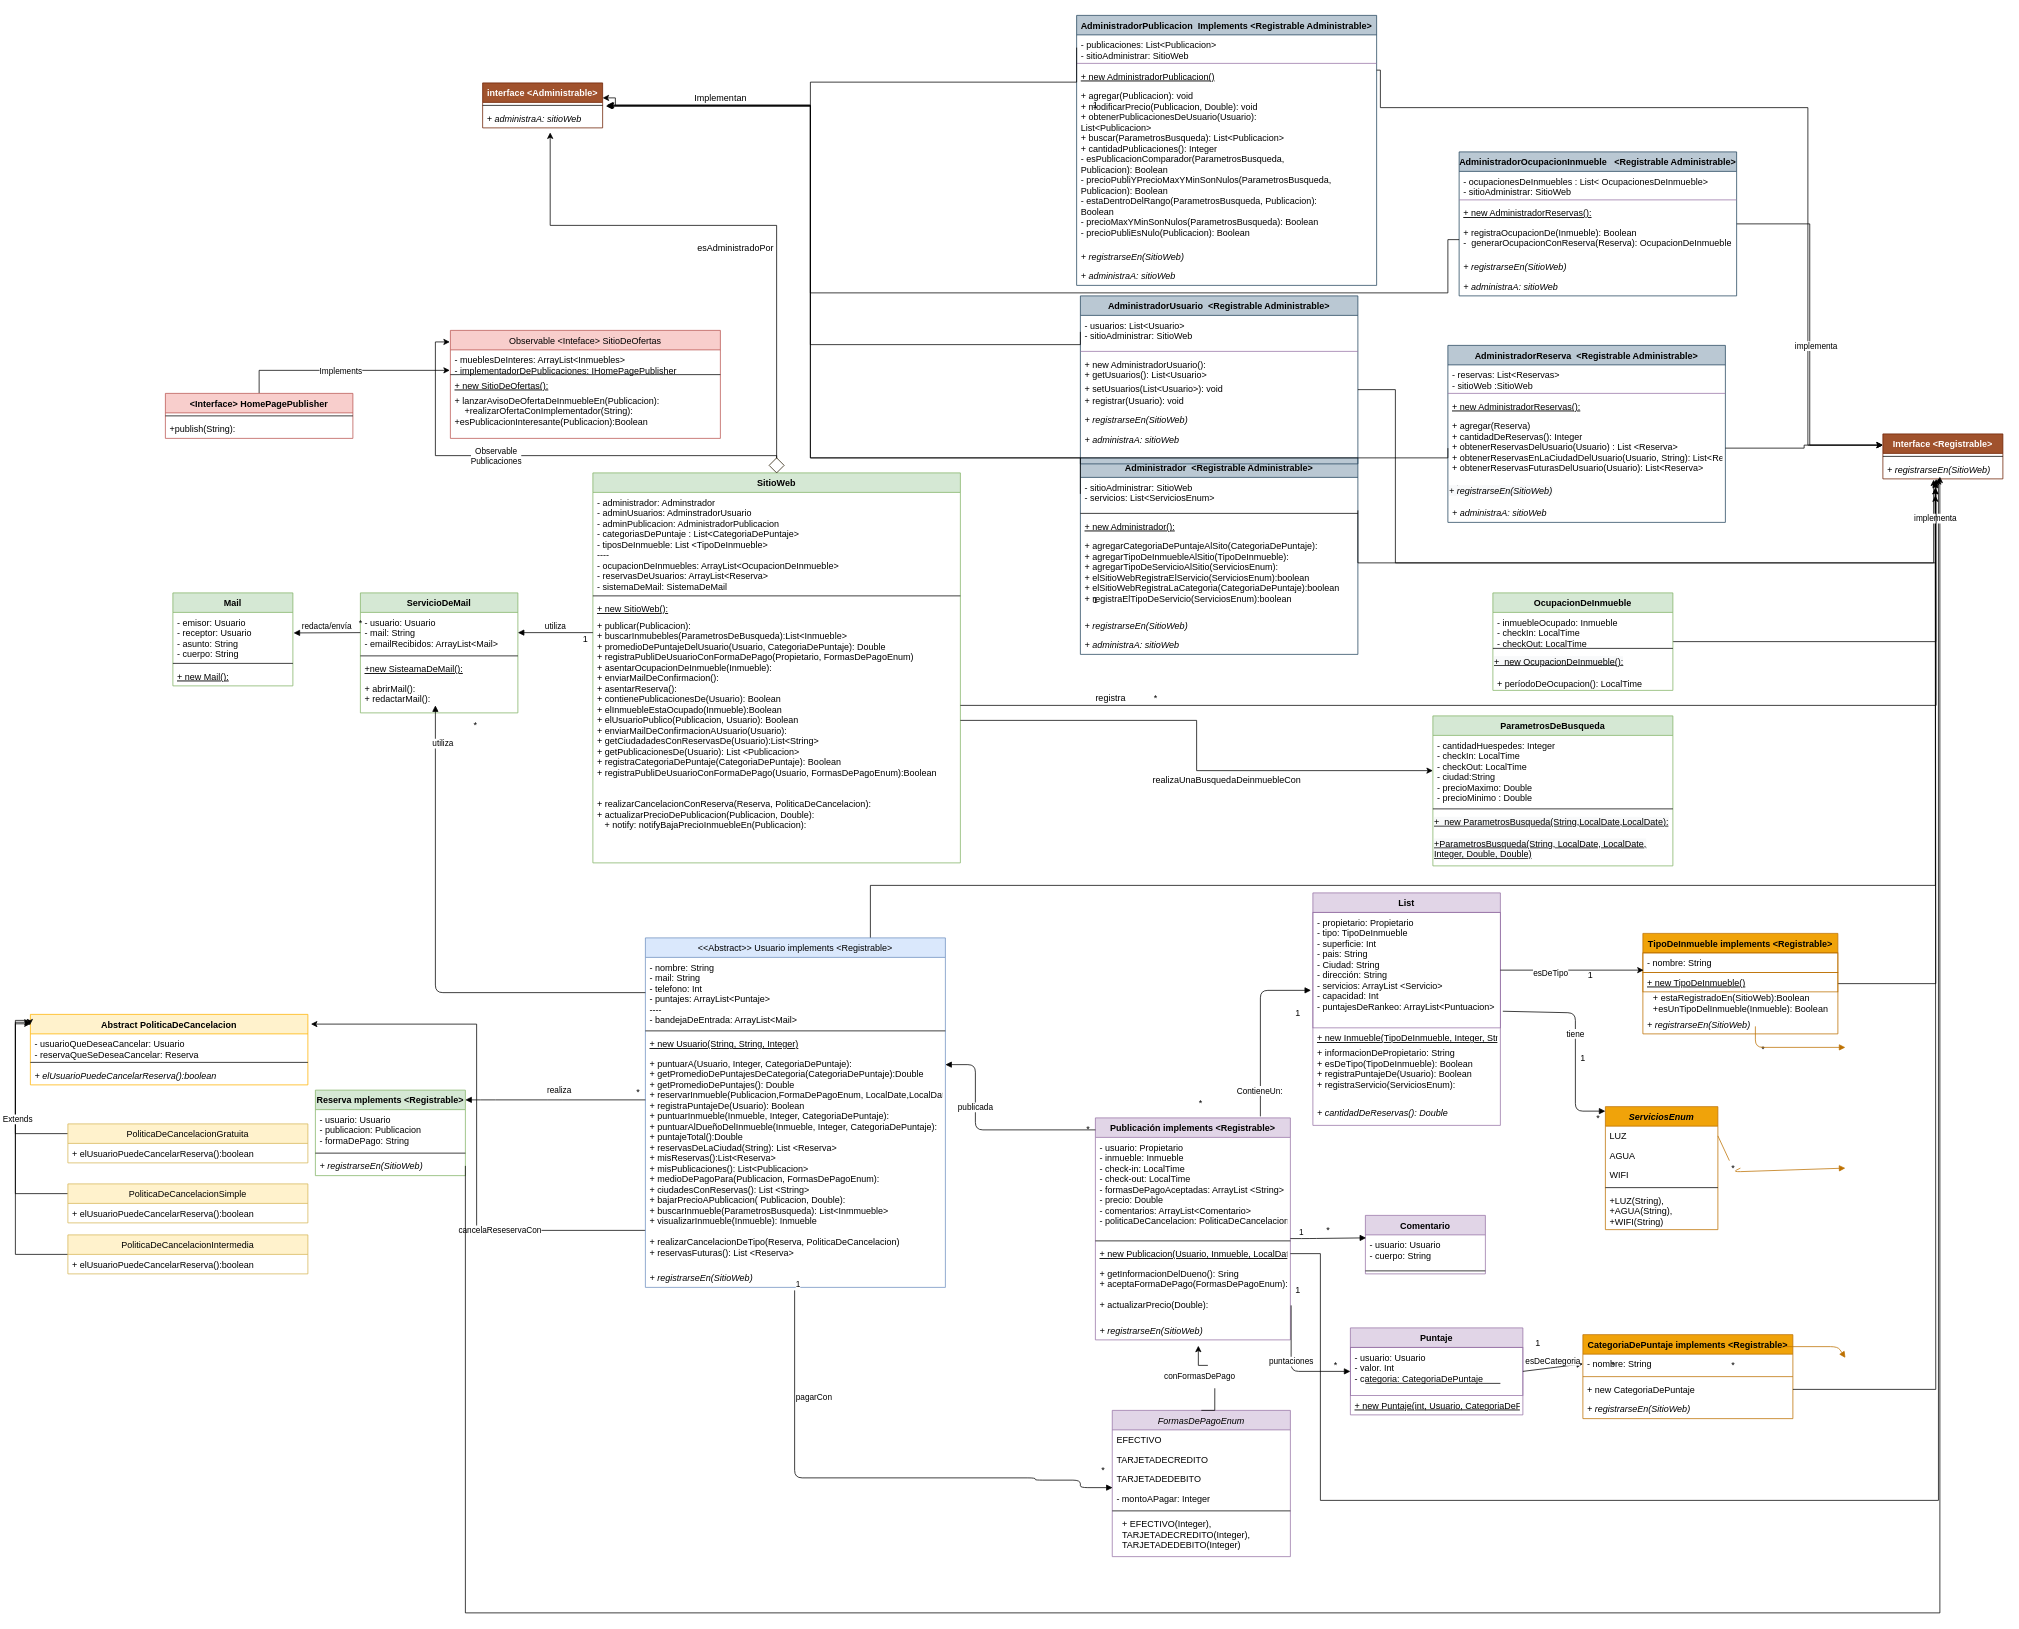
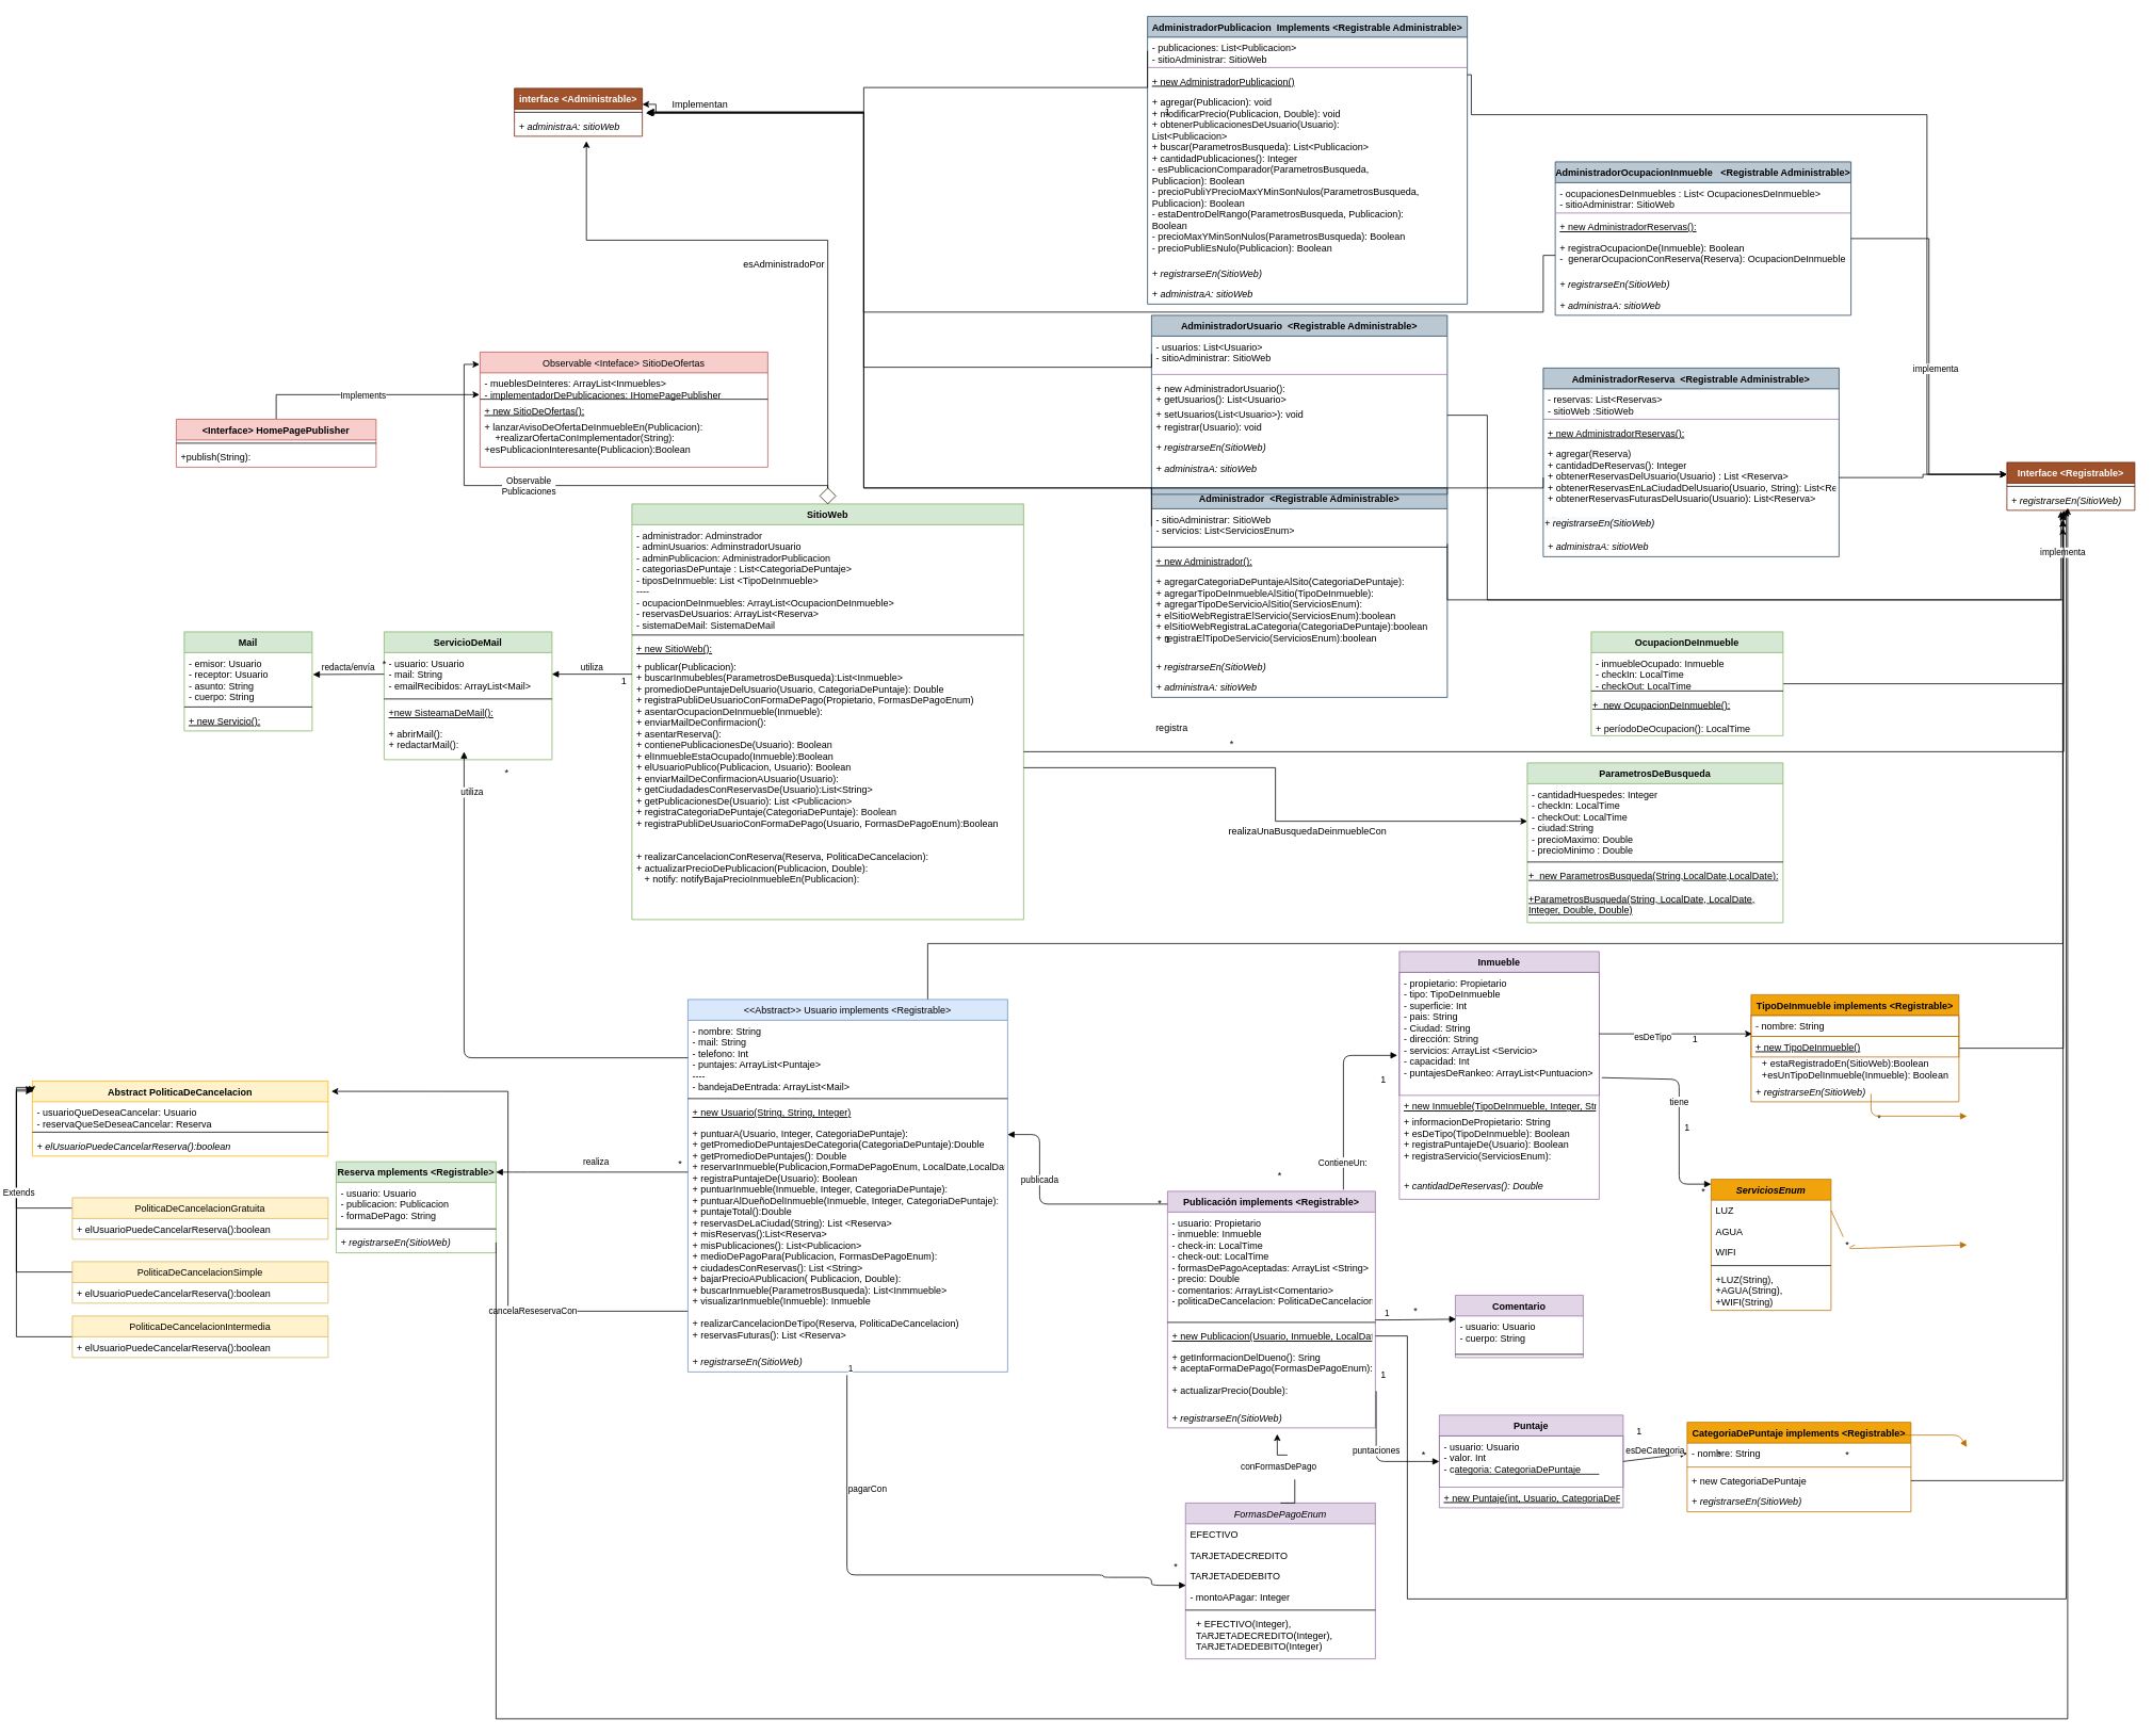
- <mxCell id="213" value="Implementan" style="text;html=1;align=center;verticalAlign=middle;resizable=0;points=[];autosize=1;strokeColor=none;labelBackgroundColor=#FFFFFF;" vertex="1" parent="1"><mxGeometry x="920" y="120" width="80" height="20" as="geometry" /></mxCell>
+ <mxCell id="213" value="Implementan" style="text;html=1;align=center;verticalAlign=middle;resizable=0;points=[];autosize=1;strokeColor=none;labelBackgroundColor=#FFFFFF;" vertex="1" parent="1"><mxGeometry x="835" y="120" width="80" height="20" as="geometry" /></mxCell>
- <mxCell id="41" value="+ new Mail():" style="text;strokeColor=none;fillColor=none;align=left;verticalAlign=top;spacingLeft=4;spacingRight=4;overflow=hidden;rotatable=0;points=[[0,0.5],[1,0.5]];portConstraint=eastwest;fontStyle=4" vertex="1" parent="38"><mxGeometry y="98" width="160" height="26" as="geometry" /></mxCell>
+ <mxCell id="41" value="+ new Servicio():" style="text;strokeColor=none;fillColor=none;align=left;verticalAlign=top;spacingLeft=4;spacingRight=4;overflow=hidden;rotatable=0;points=[[0,0.5],[1,0.5]];portConstraint=eastwest;fontStyle=4" vertex="1" parent="38"><mxGeometry y="98" width="160" height="26" as="geometry" /></mxCell>
- <mxCell id="126" value="registra" style="text;html=1;align=center;verticalAlign=middle;resizable=0;points=[];autosize=1;strokeColor=none;" vertex="1" parent="1"><mxGeometry x="1450" y="920" width="60" height="20" as="geometry" /></mxCell>
+ <mxCell id="126" value="registra" style="text;html=1;align=center;verticalAlign=middle;resizable=0;points=[];autosize=1;strokeColor=none;" vertex="1" parent="1"><mxGeometry x="1435" y="900" width="60" height="20" as="geometry" /></mxCell>
- <mxCell id="75" value="List" style="swimlane;fontStyle=1;align=center;verticalAlign=top;childLayout=stackLayout;horizontal=1;startSize=26;horizontalStack=0;resizeParent=1;resizeParentMax=0;resizeLast=0;collapsible=1;marginBottom=0;fillColor=#e1d5e7;strokeColor=#9673a6;" vertex="1" parent="1"><mxGeometry x="1750" y="1190" width="250" height="310" as="geometry" /></mxCell>
+ <mxCell id="75" value="Inmueble" style="swimlane;fontStyle=1;align=center;verticalAlign=top;childLayout=stackLayout;horizontal=1;startSize=26;horizontalStack=0;resizeParent=1;resizeParentMax=0;resizeLast=0;collapsible=1;marginBottom=0;fillColor=#e1d5e7;strokeColor=#9673a6;" vertex="1" parent="1"><mxGeometry x="1750" y="1190" width="250" height="310" as="geometry" /></mxCell>
